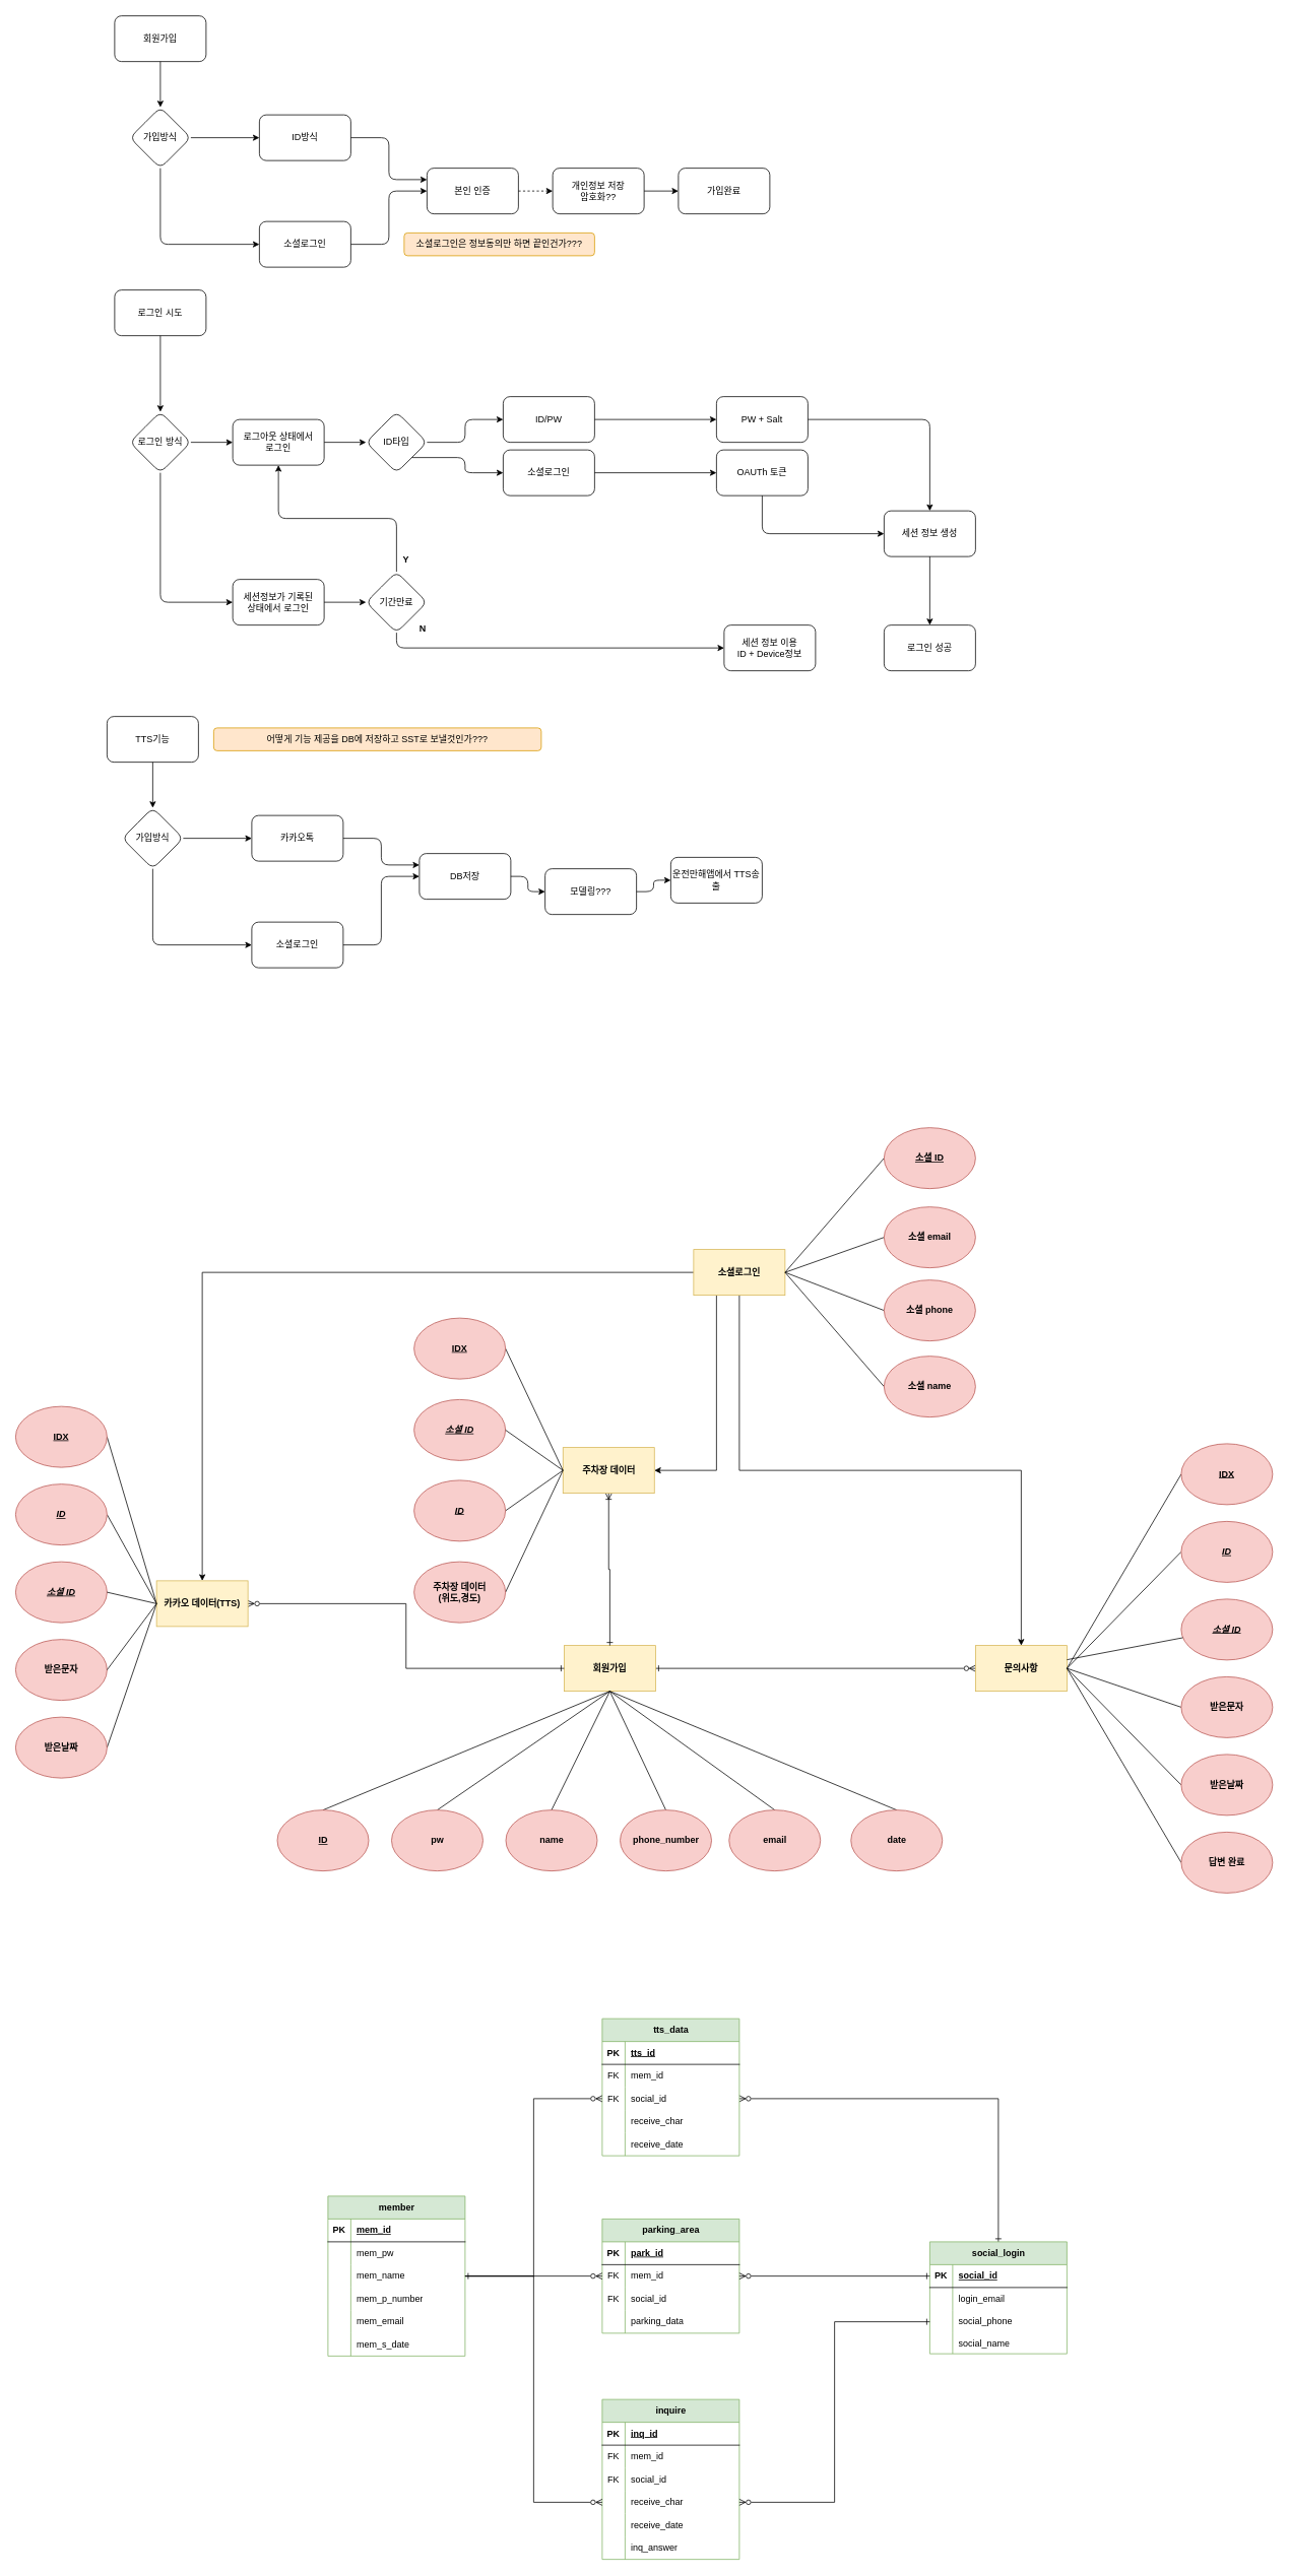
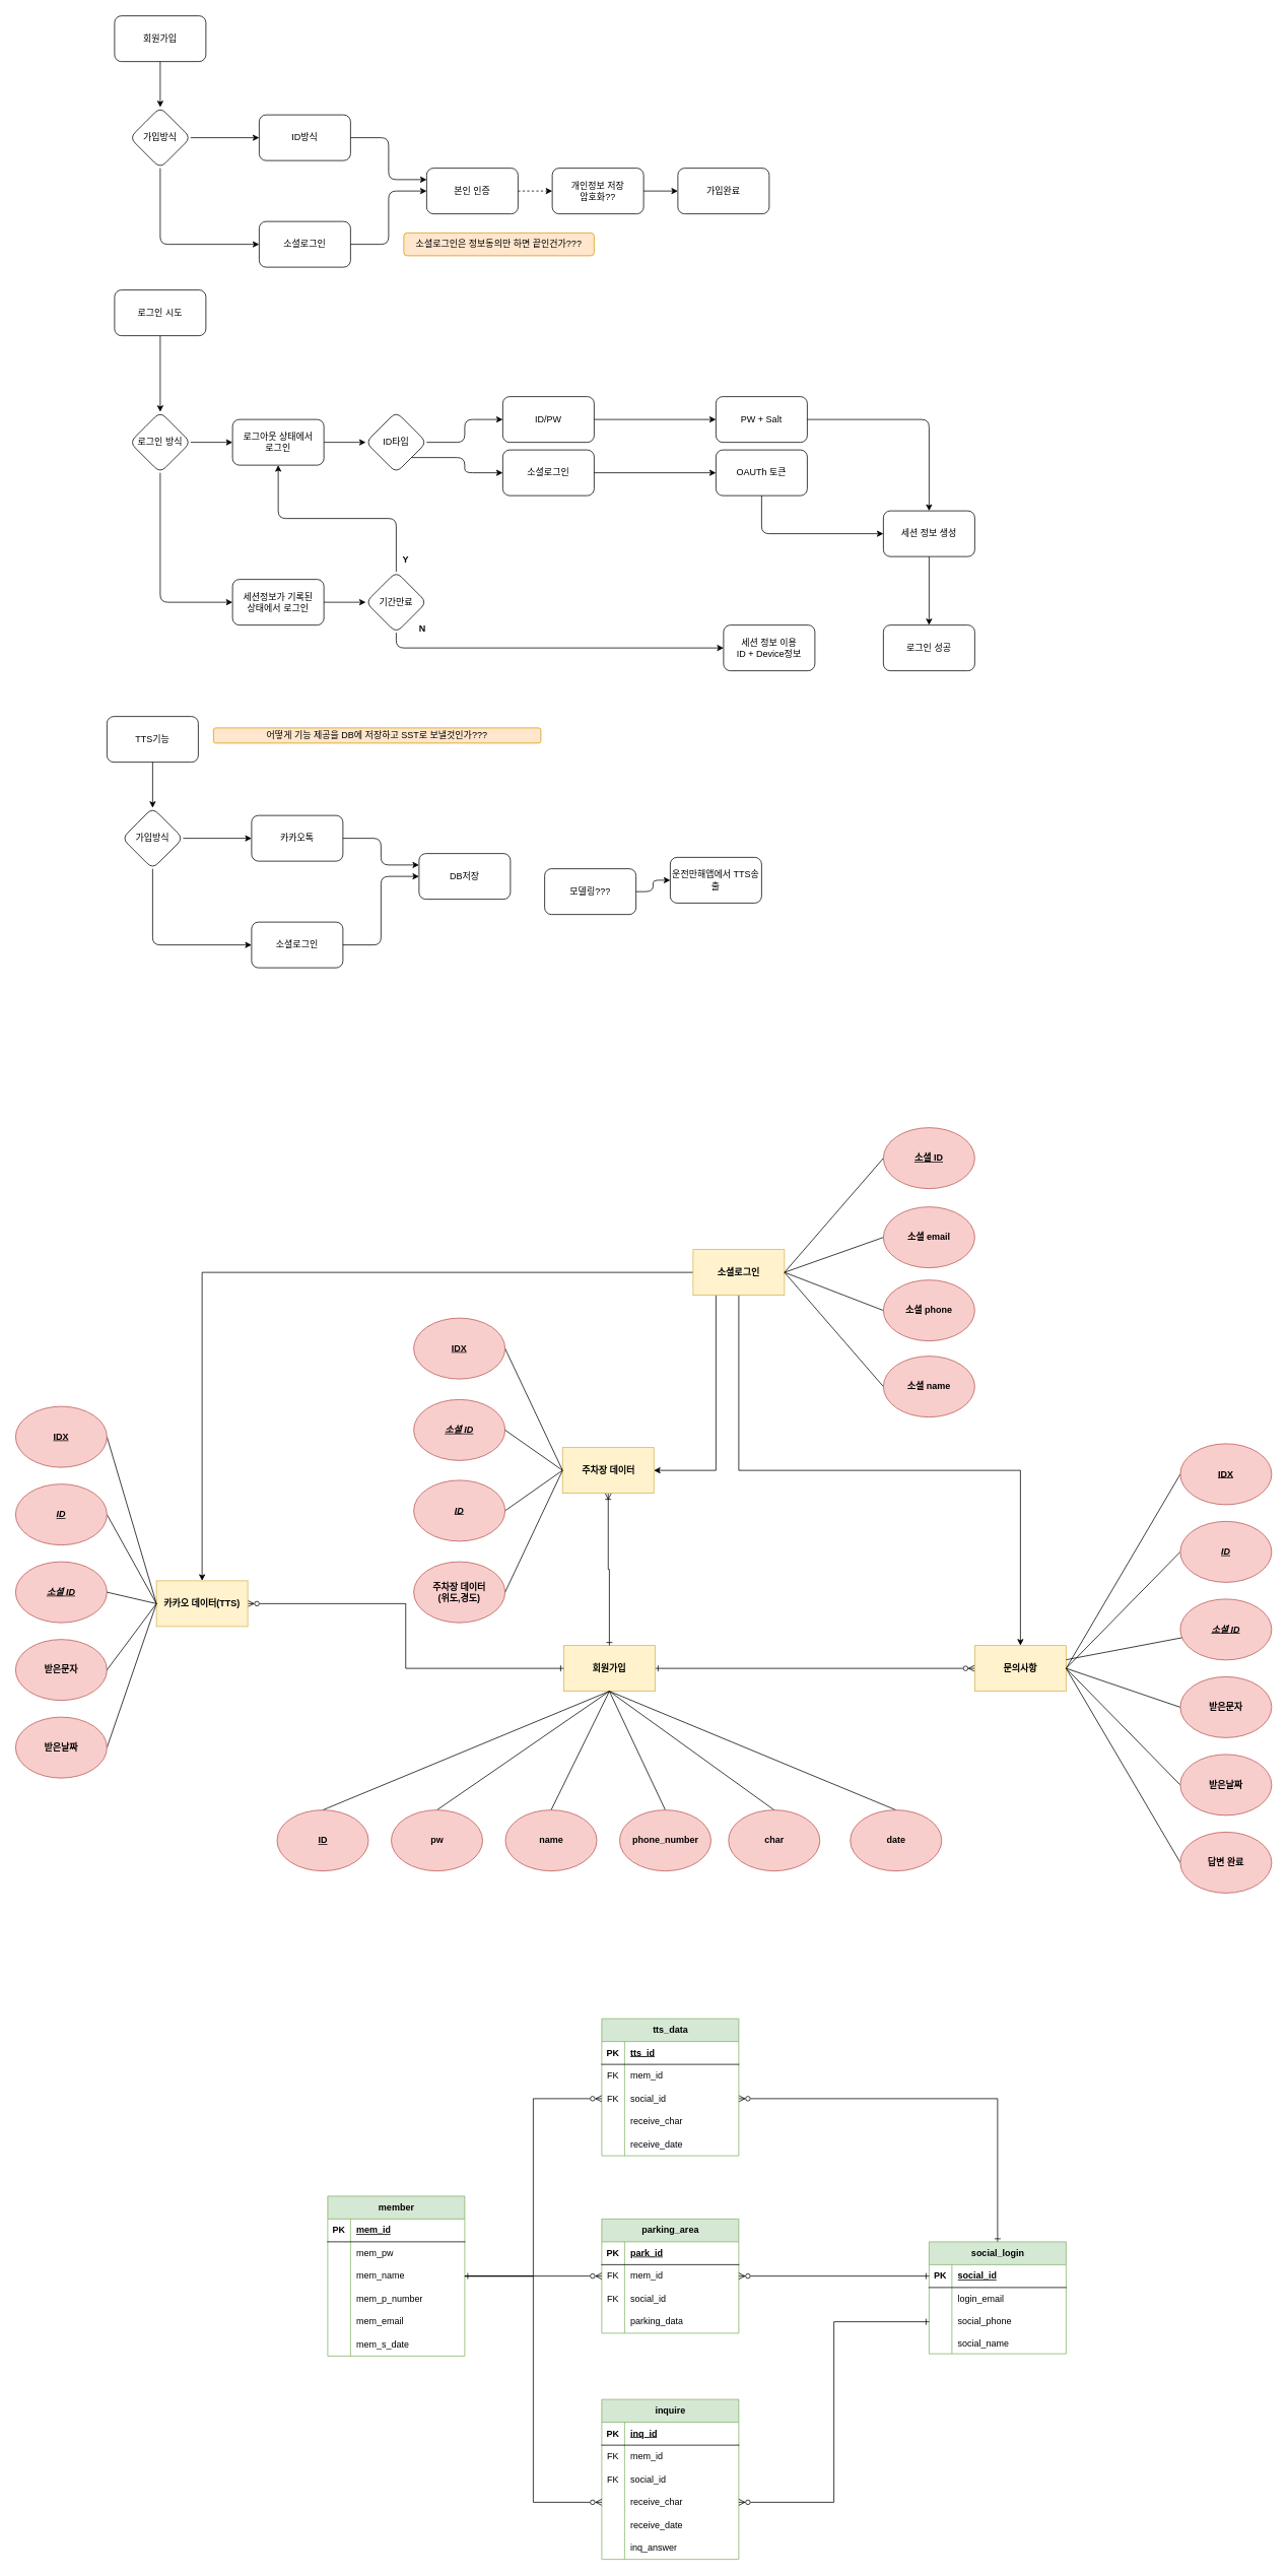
- <mxCell id="64" value="어떻게 기능 제공을 DB에 저장하고 SST로 보낼것인가???" style="text;html=1;strokeColor=#d79b00;fillColor=#ffe6cc;align=center;verticalAlign=middle;whiteSpace=wrap;rounded=1;" parent="1" vertex="1"><mxGeometry x="280" y="955" width="430" height="30" as="geometry" /></mxCell>
+ <mxCell id="64" value="어떻게 기능 제공을 DB에 저장하고 SST로 보낼것인가???" style="text;html=1;strokeColor=#d79b00;fillColor=#ffe6cc;align=center;verticalAlign=middle;whiteSpace=wrap;rounded=1;" parent="1" vertex="1"><mxGeometry x="280" y="955" width="430" height="20" as="geometry" /></mxCell>
- <mxCell id="60" style="edgeStyle=orthogonalEdgeStyle;rounded=1;orthogonalLoop=1;jettySize=auto;html=1;exitX=1;exitY=0.5;exitDx=0;exitDy=0;entryX=0;entryY=0.5;entryDx=0;entryDy=0;" parent="1" source="56" target="59" edge="1"><mxGeometry relative="1" as="geometry" /></mxCell>
- <mxCell id="76" value="email" style="ellipse;whiteSpace=wrap;html=1;fillColor=#f8cecc;strokeColor=#b85450;fontStyle=1;flipV=1;flipH=0;" vertex="1" parent="1"><mxGeometry x="956.5" y="2376" width="120" height="80" as="geometry" /></mxCell>
+ <mxCell id="76" value="char" style="ellipse;whiteSpace=wrap;html=1;fillColor=#f8cecc;strokeColor=#b85450;fontStyle=1;flipV=1;flipH=0;" vertex="1" parent="1"><mxGeometry x="956.5" y="2376" width="120" height="80" as="geometry" /></mxCell>
